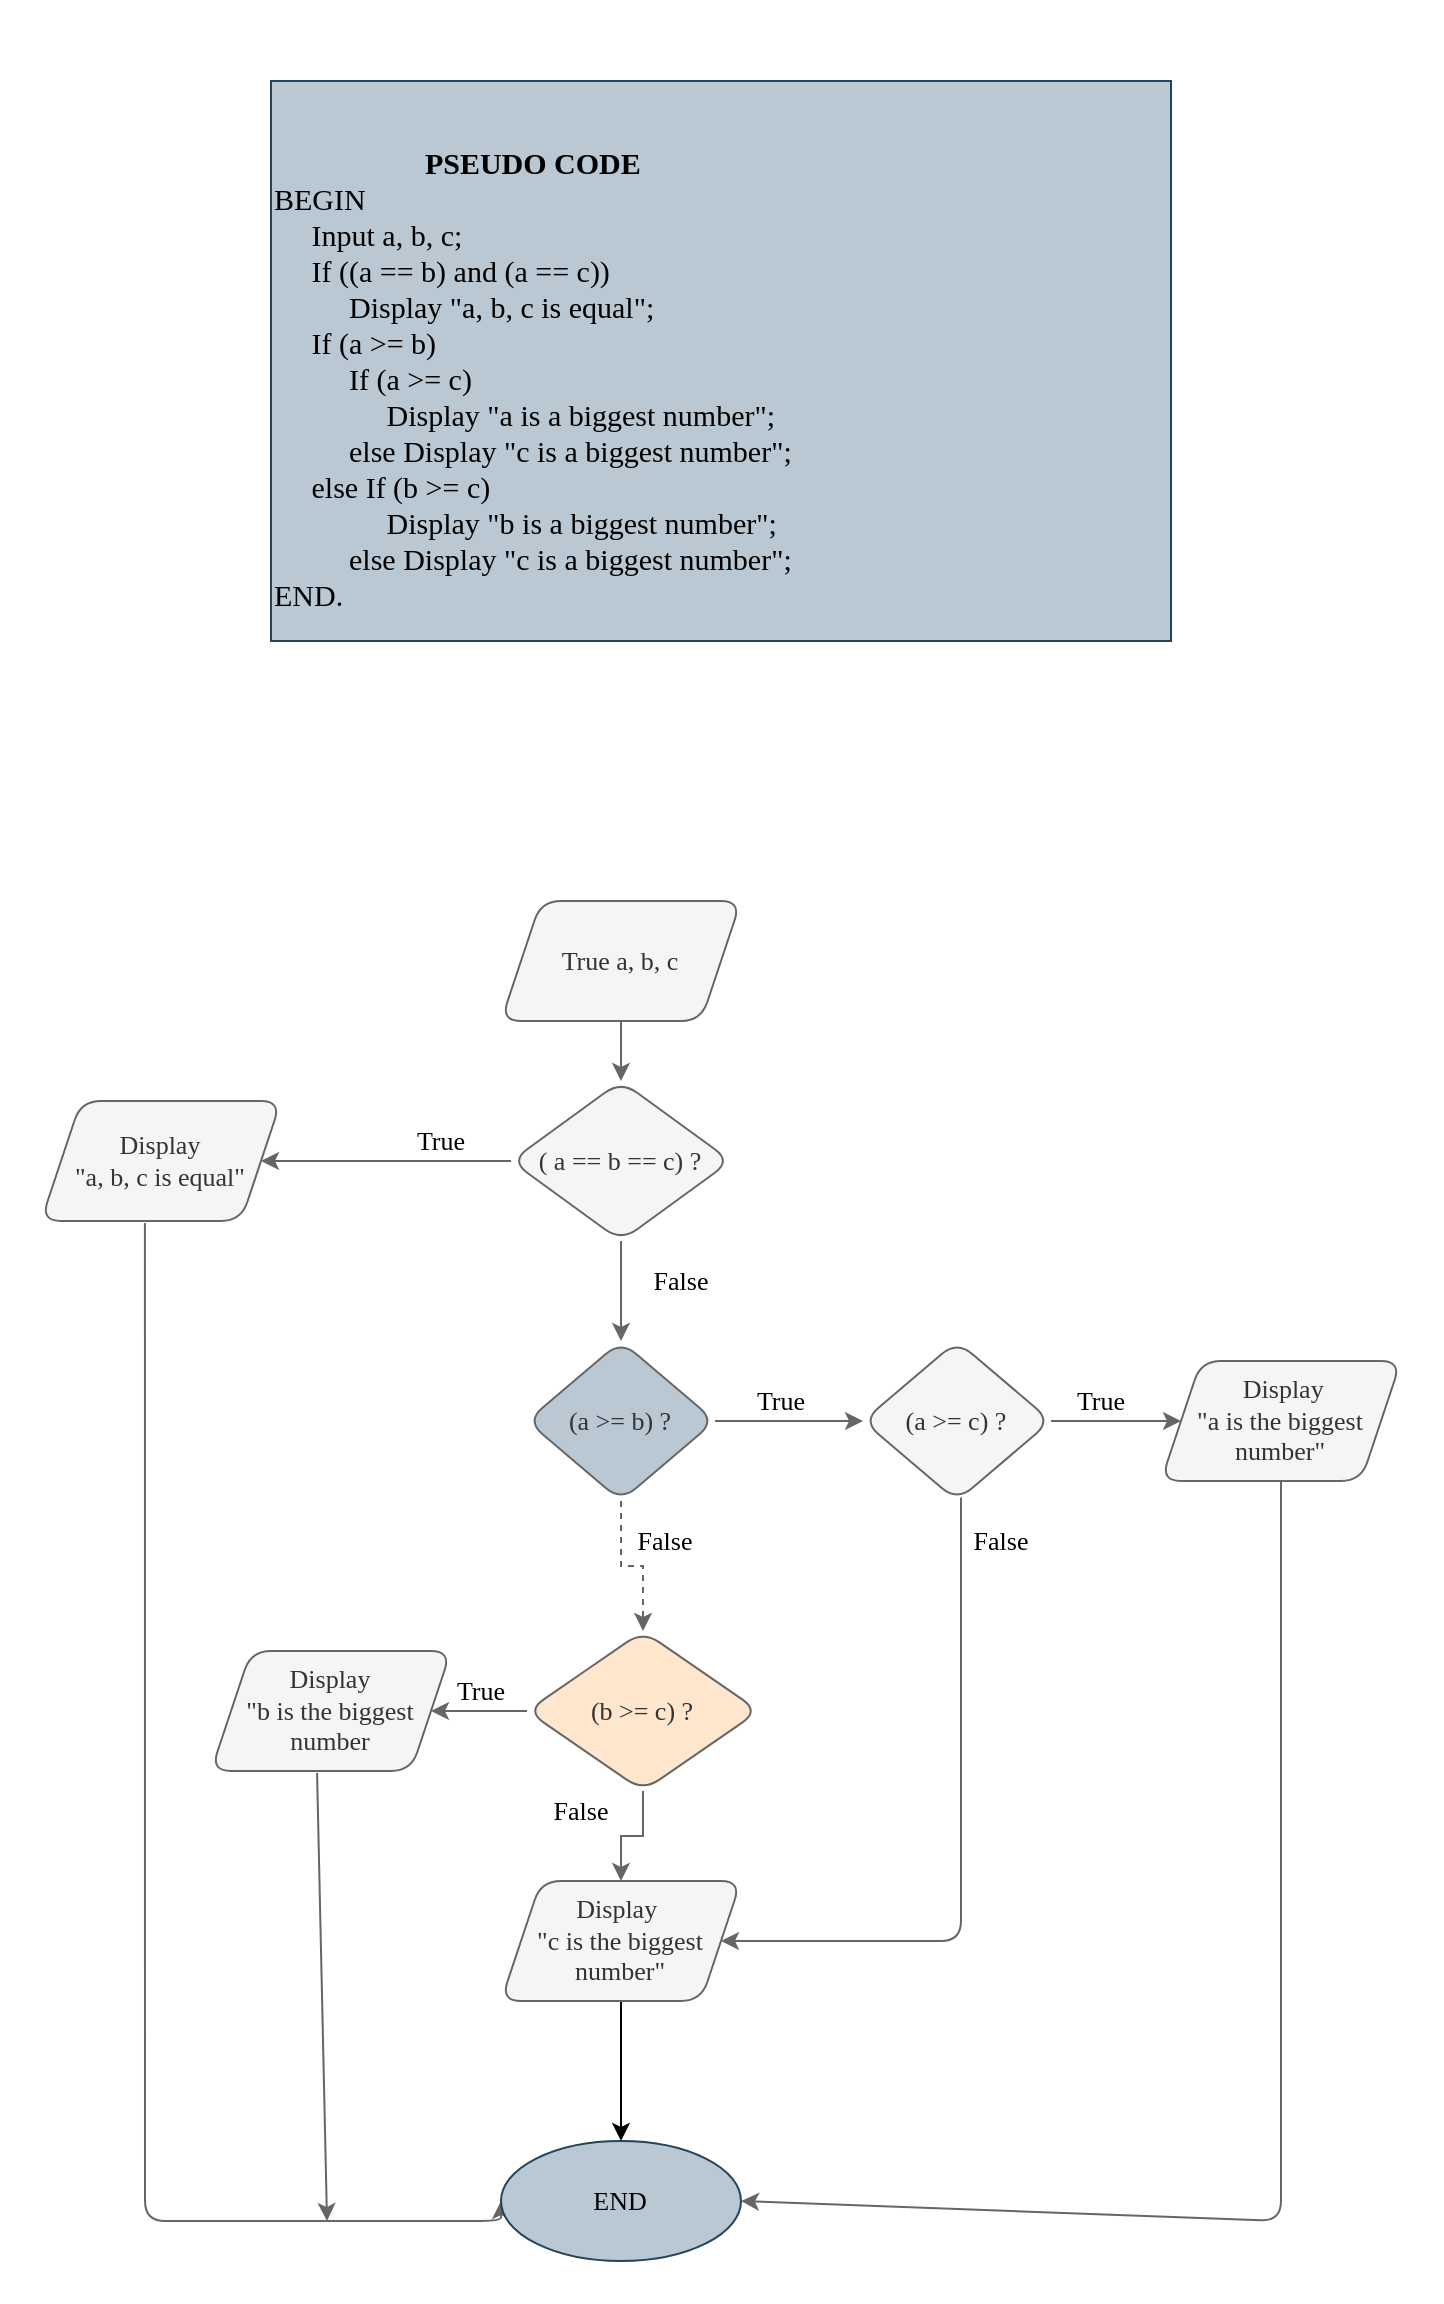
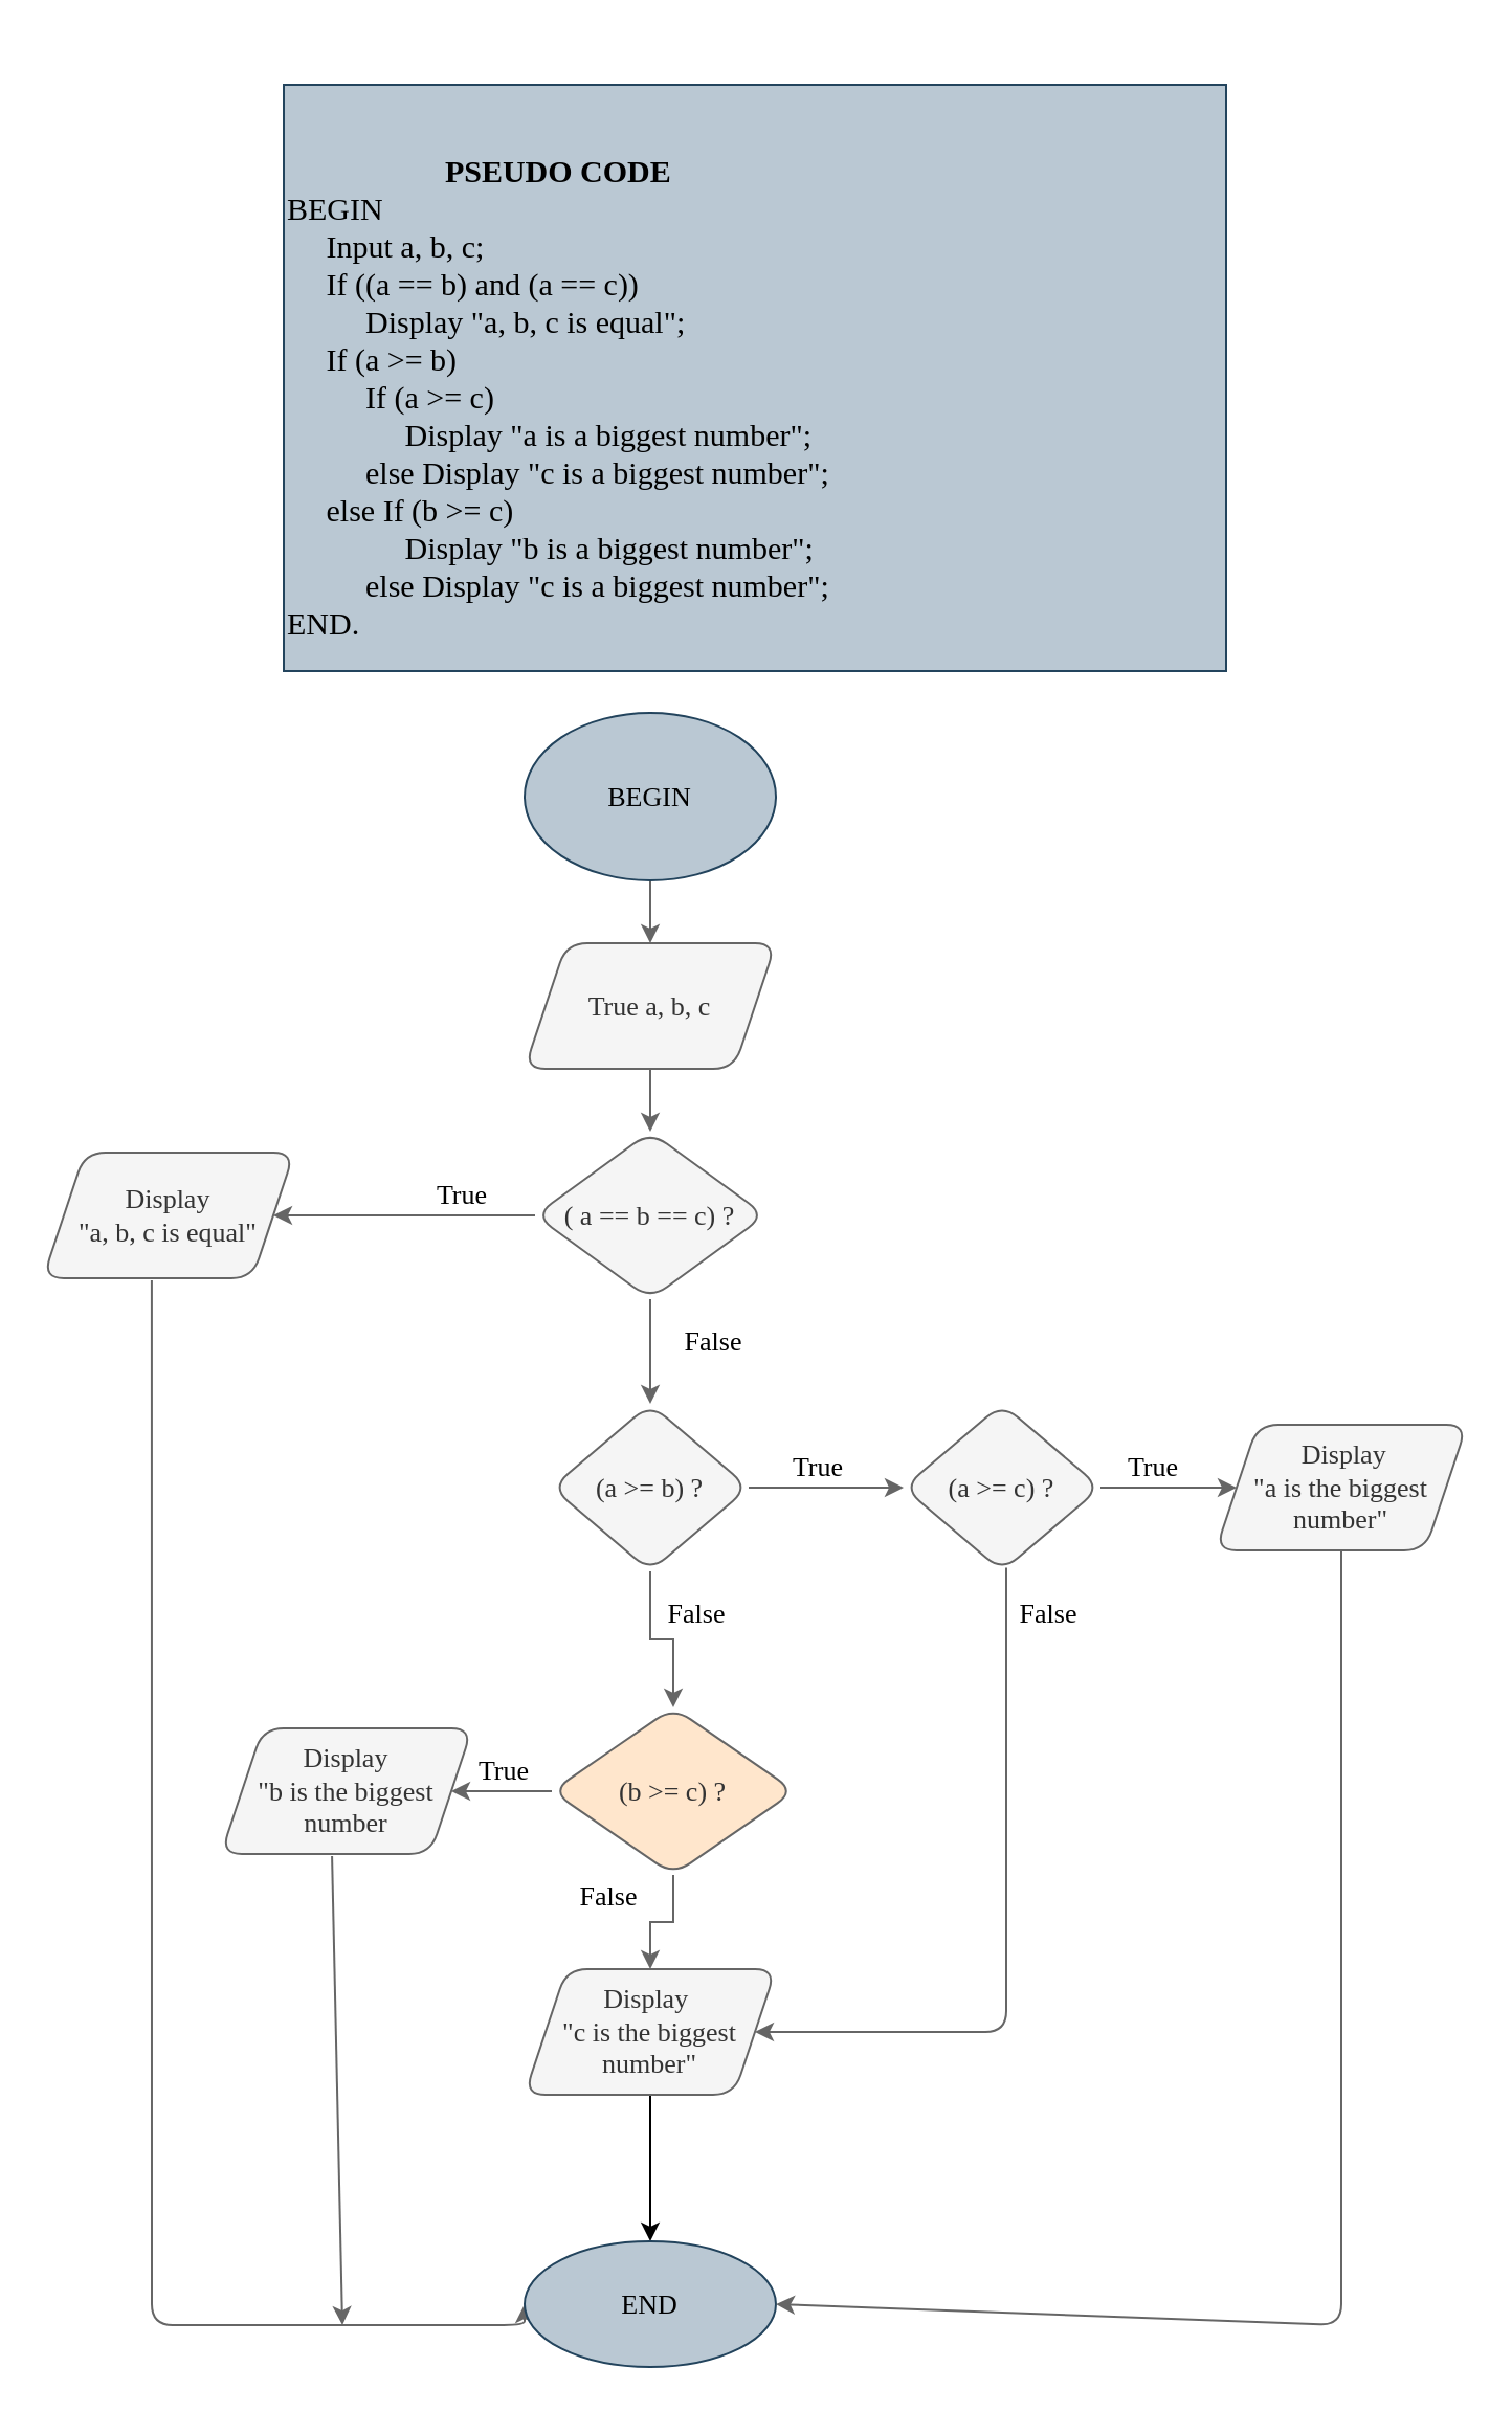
+ <mxCell id="3" value="BEGIN" style="ellipse;whiteSpace=wrap;html=1;fillColor=#bac8d3;strokeColor=#23445d;fontSize=13;fontFamily=Fira Code;fontSource=https%3A%2F%2Ffonts.googleapis.com%2Fcss%3Ffamily%3DFira%2BCode;" vertex="1" parent="1"><mxGeometry x="250" y="320" width="120" height="80" as="geometry" /></mxCell>
+ <mxCell id="2" value="" style="edgeStyle=orthogonalEdgeStyle;rounded=0;orthogonalLoop=1;jettySize=auto;html=1;fillColor=#f5f5f5;strokeColor=#666666;fontSize=13;fontFamily=Fira Code;fontSource=https%3A%2F%2Ffonts.googleapis.com%2Fcss%3Ffamily%3DFira%2BCode;" edge="1" parent="1" source="3" target="5"><mxGeometry relative="1" as="geometry" /></mxCell>
- <mxCell id="8" value="(a &amp;gt;= b) ?" style="rhombus;whiteSpace=wrap;html=1;rounded=1;fillColor=#bac8d3;strokeColor=#666666;fontColor=#333333;fontSize=13;fontFamily=Fira Code;fontSource=https%3A%2F%2Ffonts.googleapis.com%2Fcss%3Ffamily%3DFira%2BCode;" vertex="1" parent="1"><mxGeometry x="263" y="650" width="94" height="80" as="geometry" /></mxCell>
+ <mxCell id="8" value="(a &amp;gt;= b) ?" style="rhombus;whiteSpace=wrap;html=1;rounded=1;fillColor=#f5f5f5;strokeColor=#666666;fontColor=#333333;fontSize=13;fontFamily=Fira Code;fontSource=https%3A%2F%2Ffonts.googleapis.com%2Fcss%3Ffamily%3DFira%2BCode;" vertex="1" parent="1"><mxGeometry x="263" y="650" width="94" height="80" as="geometry" /></mxCell>
- <mxCell id="6" value="" style="edgeStyle=orthogonalEdgeStyle;rounded=0;orthogonalLoop=1;jettySize=auto;html=1;fillColor=#f5f5f5;strokeColor=#666666;fontSize=13;fontFamily=Fira Code;fontSource=https%3A%2F%2Ffonts.googleapis.com%2Fcss%3Ffamily%3DFira%2BCode;dashed=1;" edge="1" parent="1" source="8" target="11"><mxGeometry relative="1" as="geometry" /></mxCell>
+ <mxCell id="6" value="" style="edgeStyle=orthogonalEdgeStyle;rounded=0;orthogonalLoop=1;jettySize=auto;html=1;fillColor=#f5f5f5;strokeColor=#666666;fontSize=13;fontFamily=Fira Code;fontSource=https%3A%2F%2Ffonts.googleapis.com%2Fcss%3Ffamily%3DFira%2BCode;" edge="1" parent="1" source="8" target="11"><mxGeometry relative="1" as="geometry" /></mxCell>
